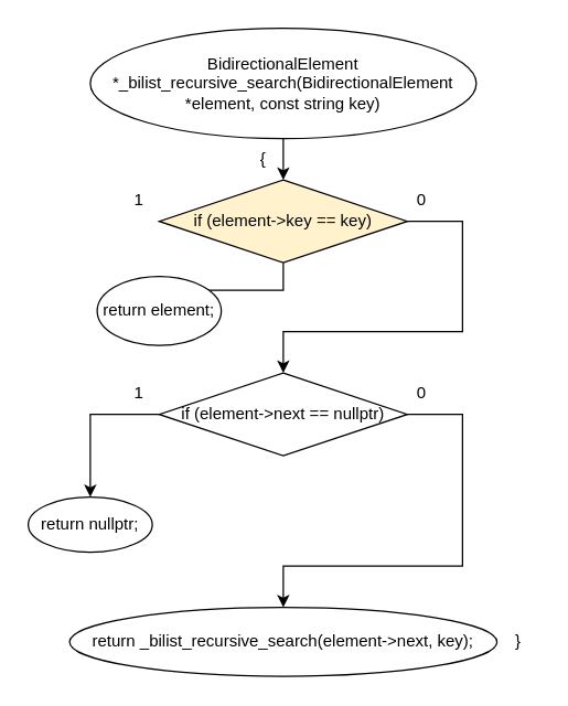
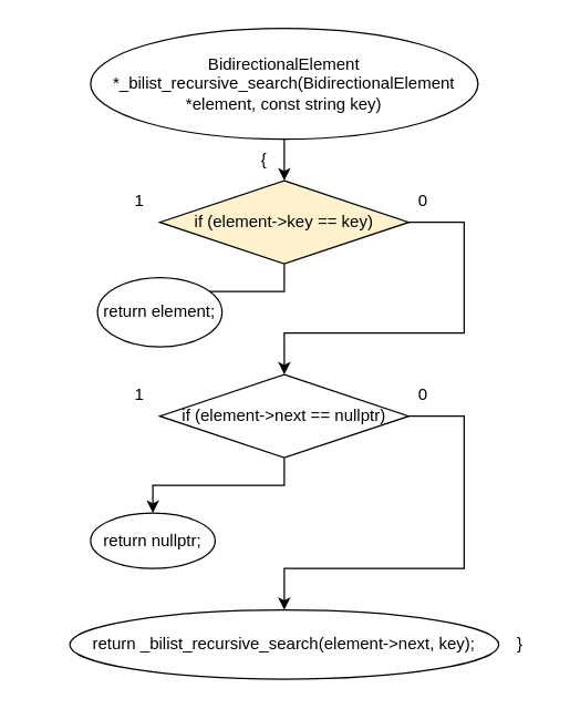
- <mxCell id="14" value="return nullptr;" style="ellipse;whiteSpace=wrap;html=1;" parent="1" vertex="1"><mxGeometry x="20" y="360" width="90" height="40" as="geometry" /></mxCell>
+ <mxCell id="14" value="return nullptr;" style="ellipse;whiteSpace=wrap;html=1;" parent="1" vertex="1"><mxGeometry x="65" y="370" width="90" height="40" as="geometry" /></mxCell>
